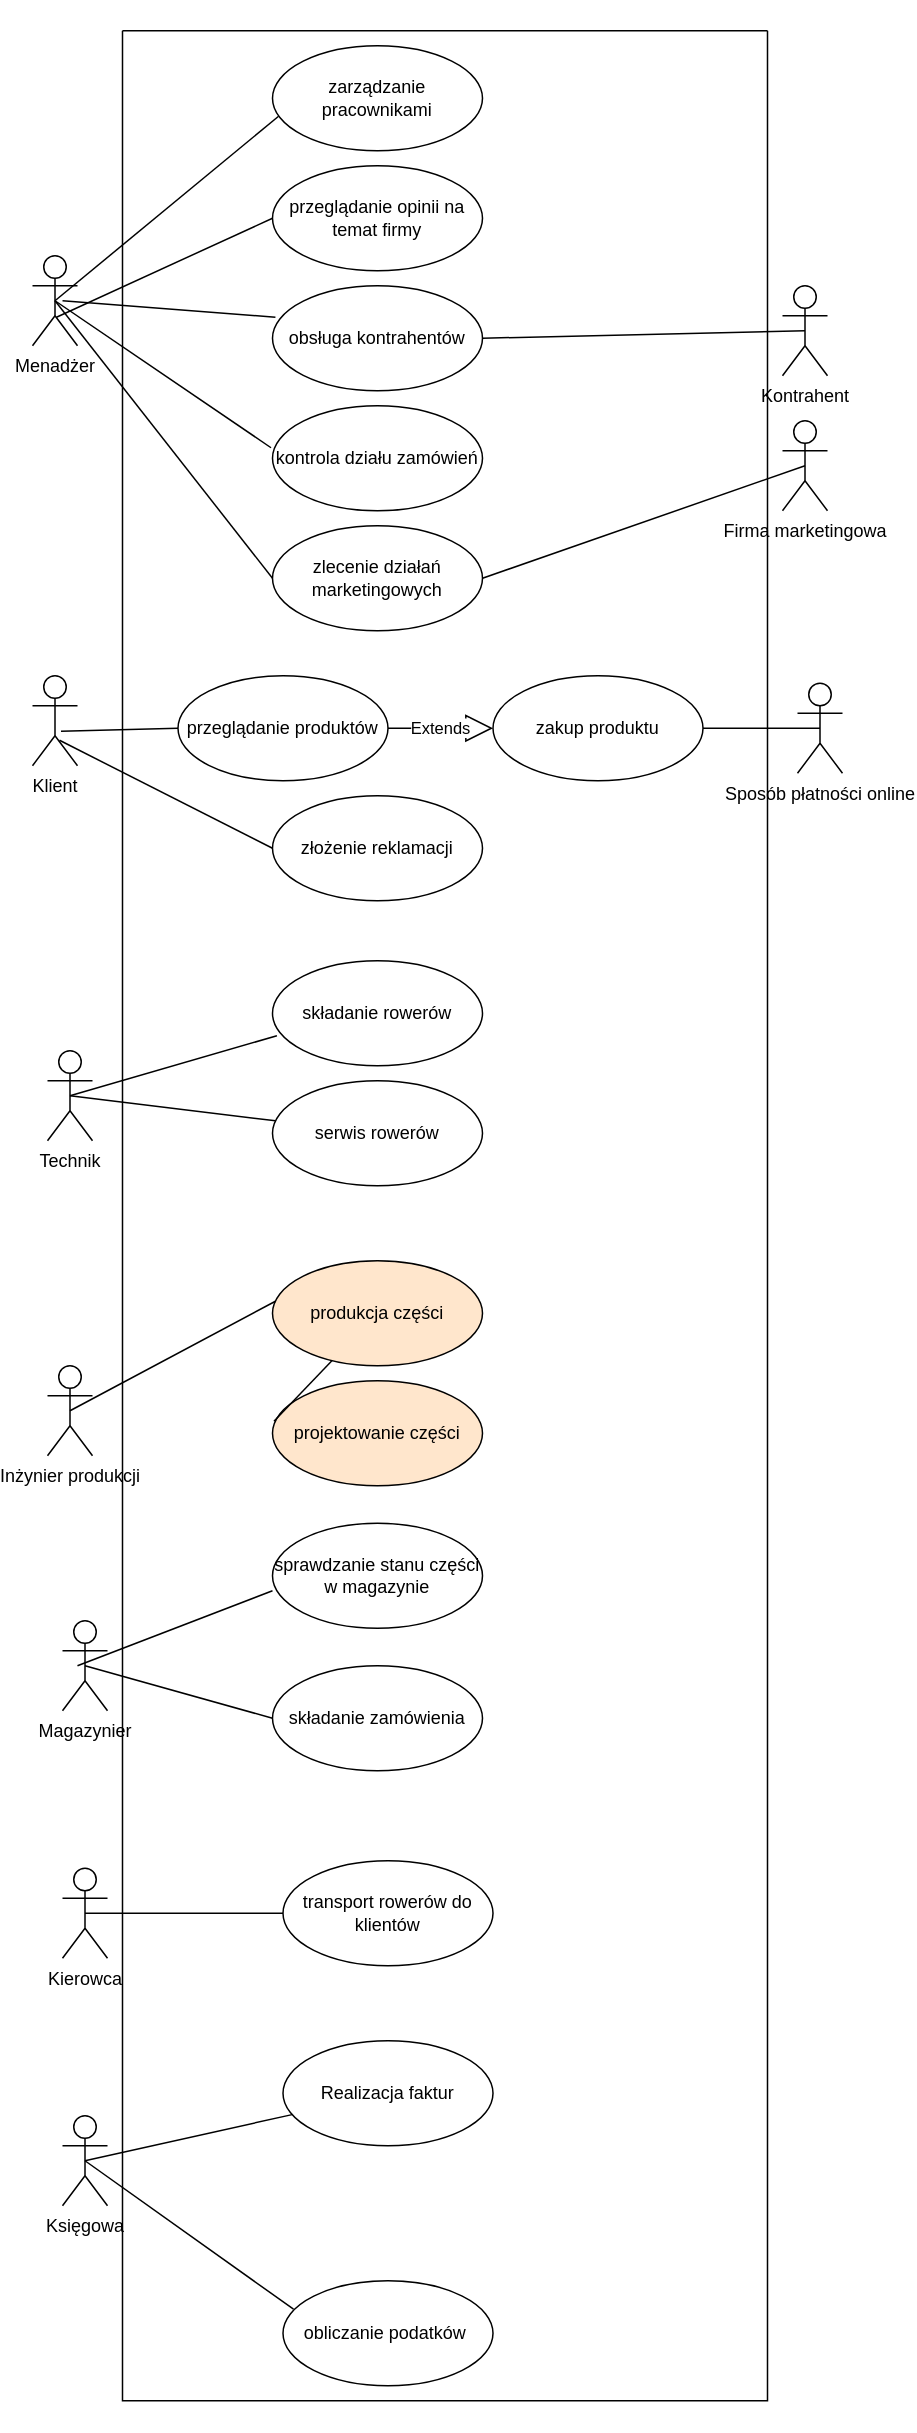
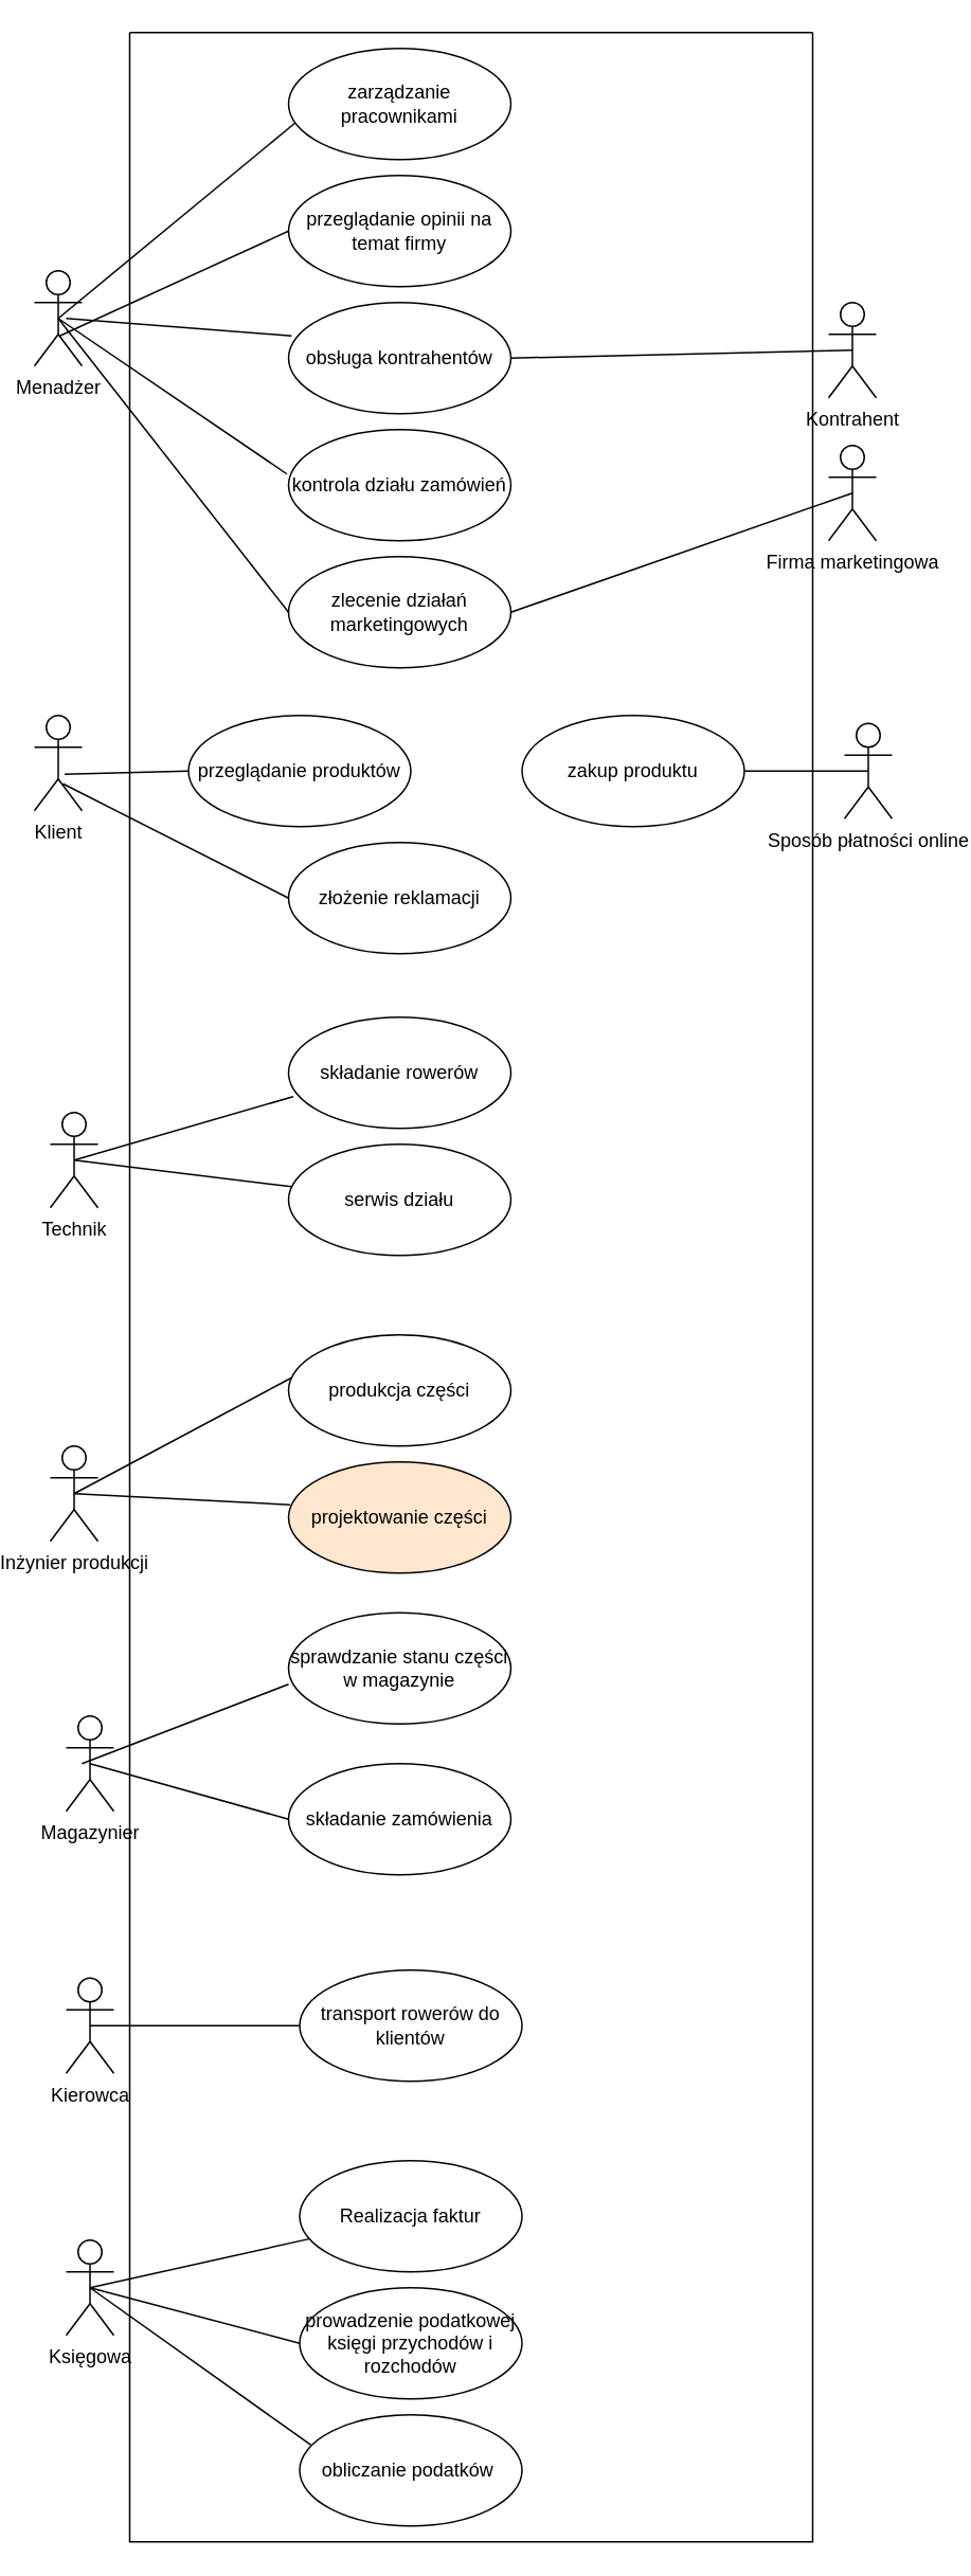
- <mxCell id="13" value="Extends" style="endArrow=block;endSize=16;endFill=0;html=1;rounded=0;entryX=0;entryY=0.5;entryDx=0;entryDy=0;" parent="5" source="10" target="12" edge="1"><mxGeometry width="160" relative="1" as="geometry"><mxPoint x="137" y="810" as="sourcePoint" /><mxPoint x="297" y="810" as="targetPoint" /></mxGeometry></mxCell>
- <mxCell id="16" value="serwis rowerów" style="ellipse;whiteSpace=wrap;html=1;" parent="5" vertex="1"><mxGeometry x="100" y="700" width="140" height="70" as="geometry" /></mxCell>
+ <mxCell id="16" value="serwis działu" style="ellipse;whiteSpace=wrap;html=1;" parent="5" vertex="1"><mxGeometry x="100" y="700" width="140" height="70" as="geometry" /></mxCell>
- <mxCell id="15" value="produkcja części" style="ellipse;whiteSpace=wrap;html=1;fillColor=#ffe6cc;" parent="5" vertex="1"><mxGeometry x="100" y="820" width="140" height="70" as="geometry" /></mxCell>
+ <mxCell id="15" value="produkcja części" style="ellipse;whiteSpace=wrap;html=1;" parent="5" vertex="1"><mxGeometry x="100" y="820" width="140" height="70" as="geometry" /></mxCell>
- <mxCell id="51" value="" style="endArrow=none;html=1;rounded=0;exitX=0.007;exitY=0.386;exitDx=0;exitDy=0;exitPerimeter=0;" parent="1" source="24" target="15" edge="1"><mxGeometry width="50" height="50" relative="1" as="geometry"><mxPoint x="290" y="1160" as="sourcePoint" /><mxPoint x="340" y="1110" as="targetPoint" /></mxGeometry></mxCell>
+ <mxCell id="51" value="" style="endArrow=none;html=1;rounded=0;exitX=0.007;exitY=0.386;exitDx=0;exitDy=0;exitPerimeter=0;entryX=0.5;entryY=0.5;entryDx=0;entryDy=0;entryPerimeter=0;" parent="1" source="24" target="39" edge="1"><mxGeometry width="50" height="50" relative="1" as="geometry"><mxPoint x="290" y="1160" as="sourcePoint" /><mxPoint x="340" y="1110" as="targetPoint" /></mxGeometry></mxCell>
+ <mxCell id="49" value="" style="endArrow=none;html=1;rounded=0;entryX=0;entryY=0.5;entryDx=0;entryDy=0;exitX=0.5;exitY=0.5;exitDx=0;exitDy=0;exitPerimeter=0;" parent="1" source="47" target="22" edge="1"><mxGeometry width="50" height="50" relative="1" as="geometry"><mxPoint x="10" y="1840" as="sourcePoint" /><mxPoint x="190" y="1870" as="targetPoint" /></mxGeometry></mxCell>
+ <mxCell id="22" value="prowadzenie podatkowej księgi przychodów i rozchodów" style="ellipse;whiteSpace=wrap;html=1;" parent="5" vertex="1"><mxGeometry x="107" y="1420" width="140" height="70" as="geometry" /></mxCell>
